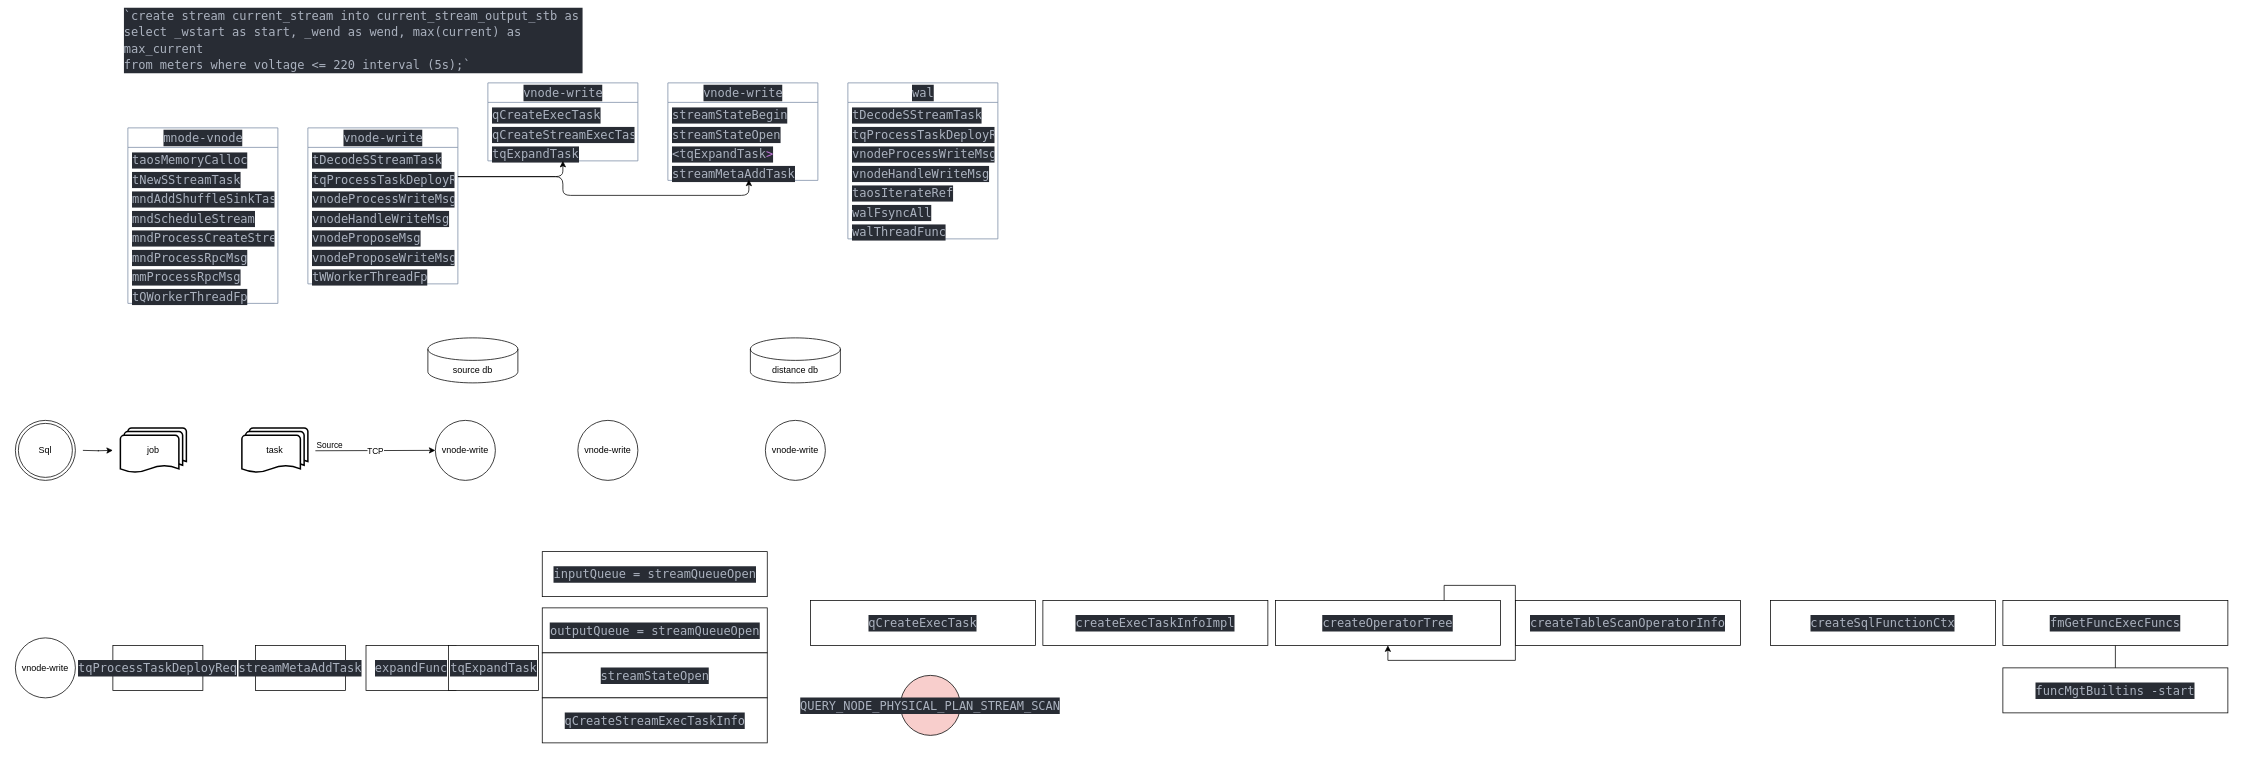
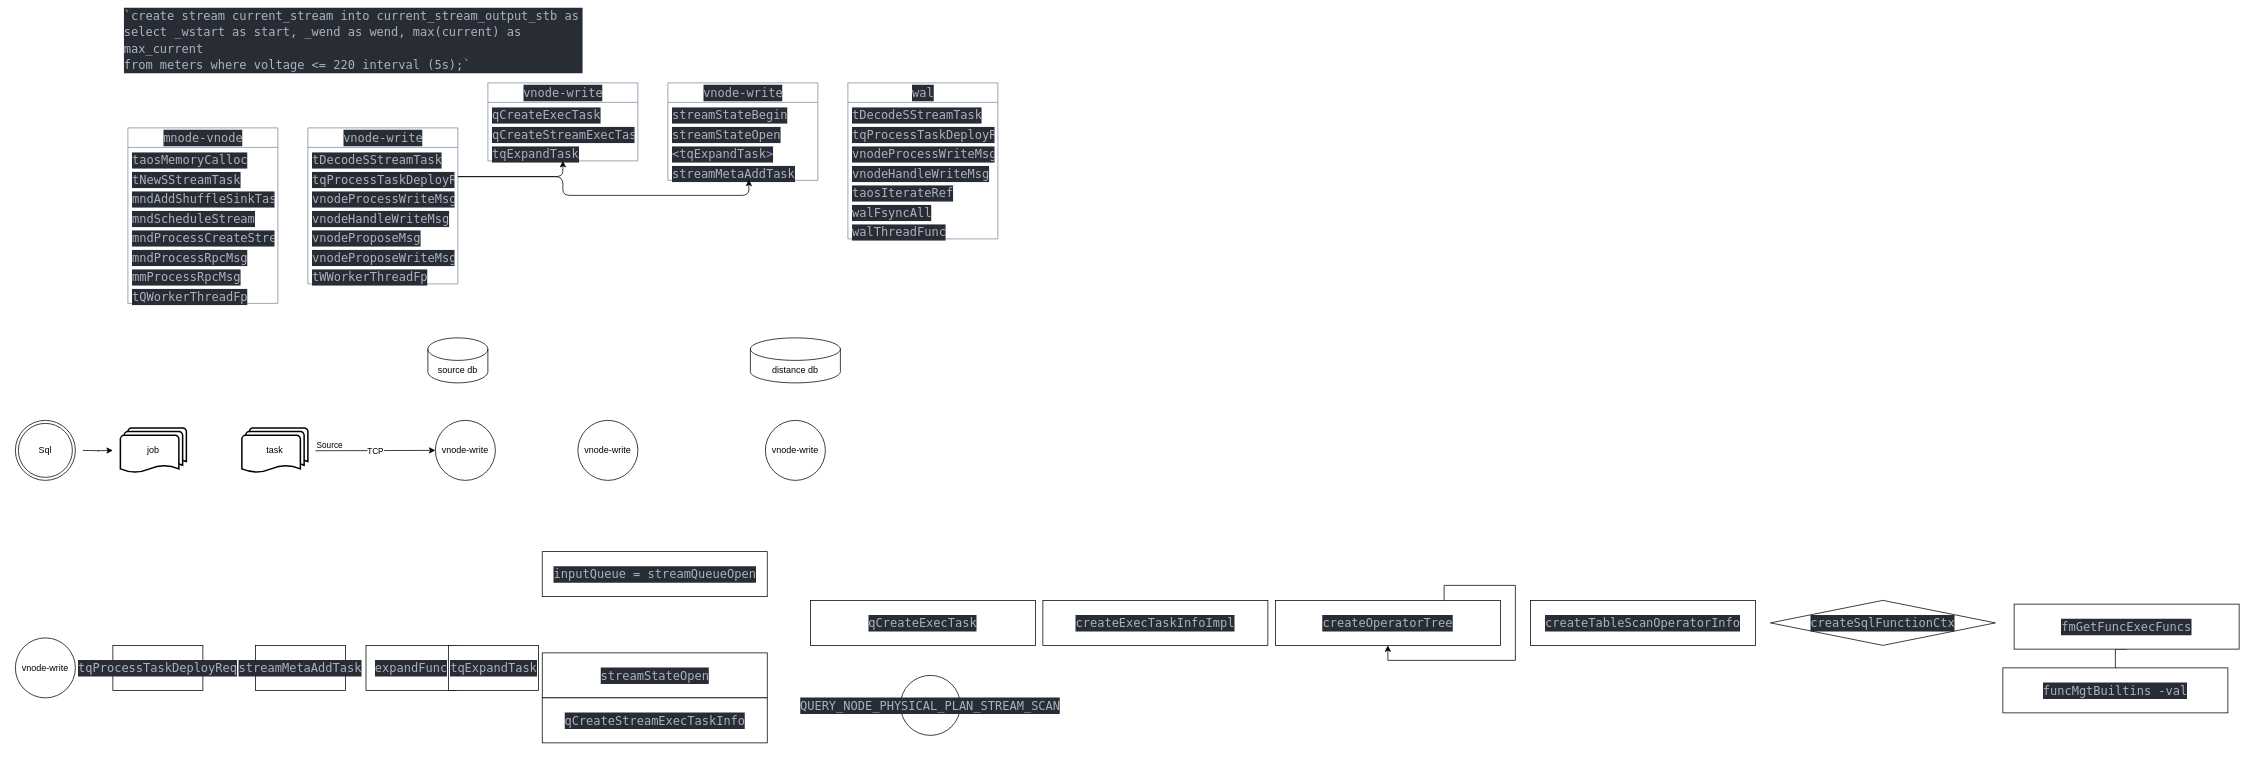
- <mxCell id="67" value="source db" style="shape=cylinder3;whiteSpace=wrap;html=1;boundedLbl=1;backgroundOutline=1;size=15;" vertex="1" parent="1"><mxGeometry x="570" y="450" width="120" height="60" as="geometry" /></mxCell>
+ <mxCell id="67" value="source db" style="shape=cylinder3;whiteSpace=wrap;html=1;boundedLbl=1;backgroundOutline=1;size=15;" vertex="1" parent="1"><mxGeometry x="570" y="450" width="80" height="60" as="geometry" /></mxCell>
- <mxCell id="53" value="&lt;div style=&quot;color: rgb(171, 178, 191); background-color: rgb(40, 44, 52); font-family: &amp;quot;Cascadia Code&amp;quot;, &amp;quot;Cascadia Code&amp;quot;, monospace, &amp;quot;Droid Sans Mono&amp;quot;, &amp;quot;monospace&amp;quot;, monospace; font-weight: normal; font-size: 16px; line-height: 22px;&quot;&gt;&lt;div&gt;createTableScanOperatorInfo&lt;/div&gt;&lt;/div&gt;" style="rounded=0;whiteSpace=wrap;html=1;" vertex="1" parent="1"><mxGeometry x="2020" y="800" width="300" height="60" as="geometry" /></mxCell>
+ <mxCell id="53" value="&lt;div style=&quot;color: rgb(171, 178, 191); background-color: rgb(40, 44, 52); font-family: &amp;quot;Cascadia Code&amp;quot;, &amp;quot;Cascadia Code&amp;quot;, monospace, &amp;quot;Droid Sans Mono&amp;quot;, &amp;quot;monospace&amp;quot;, monospace; font-weight: normal; font-size: 16px; line-height: 22px;&quot;&gt;&lt;div&gt;createTableScanOperatorInfo&lt;/div&gt;&lt;/div&gt;" style="rounded=0;whiteSpace=wrap;html=1;" vertex="1" parent="1"><mxGeometry x="2040" y="800" width="300" height="60" as="geometry" /></mxCell>
- <mxCell id="54" value="&lt;div style=&quot;color: rgb(171, 178, 191); background-color: rgb(40, 44, 52); font-family: &amp;quot;Cascadia Code&amp;quot;, &amp;quot;Cascadia Code&amp;quot;, monospace, &amp;quot;Droid Sans Mono&amp;quot;, &amp;quot;monospace&amp;quot;, monospace; font-weight: normal; font-size: 16px; line-height: 22px;&quot;&gt;&lt;div&gt;createSqlFunctionCtx&lt;/div&gt;&lt;/div&gt;" style="rounded=0;whiteSpace=wrap;html=1;" vertex="1" parent="1"><mxGeometry x="2360" y="800" width="300" height="60" as="geometry" /></mxCell>
+ <mxCell id="54" value="&lt;div style=&quot;color: rgb(171, 178, 191); background-color: rgb(40, 44, 52); font-family: &amp;quot;Cascadia Code&amp;quot;, &amp;quot;Cascadia Code&amp;quot;, monospace, &amp;quot;Droid Sans Mono&amp;quot;, &amp;quot;monospace&amp;quot;, monospace; font-weight: normal; font-size: 16px; line-height: 22px;&quot;&gt;&lt;div&gt;createSqlFunctionCtx&lt;/div&gt;&lt;/div&gt;" style="rhombus;whiteSpace=wrap;html=1;" vertex="1" parent="1"><mxGeometry x="2360" y="800" width="300" height="60" as="geometry" /></mxCell>
- <mxCell id="56" value="&lt;div style=&quot;color: rgb(171, 178, 191); background-color: rgb(40, 44, 52); font-family: &amp;quot;Cascadia Code&amp;quot;, &amp;quot;Cascadia Code&amp;quot;, monospace, &amp;quot;Droid Sans Mono&amp;quot;, &amp;quot;monospace&amp;quot;, monospace; font-weight: normal; font-size: 16px; line-height: 22px;&quot;&gt;&lt;div&gt;fmGetFuncExecFuncs&lt;/div&gt;&lt;/div&gt;" style="rounded=0;whiteSpace=wrap;html=1;" vertex="1" parent="1"><mxGeometry x="2670" y="800" width="300" height="60" as="geometry" /></mxCell>
+ <mxCell id="56" value="&lt;div style=&quot;color: rgb(171, 178, 191); background-color: rgb(40, 44, 52); font-family: &amp;quot;Cascadia Code&amp;quot;, &amp;quot;Cascadia Code&amp;quot;, monospace, &amp;quot;Droid Sans Mono&amp;quot;, &amp;quot;monospace&amp;quot;, monospace; font-weight: normal; font-size: 16px; line-height: 22px;&quot;&gt;&lt;div&gt;fmGetFuncExecFuncs&lt;/div&gt;&lt;/div&gt;" style="rounded=0;whiteSpace=wrap;html=1;" vertex="1" parent="1"><mxGeometry x="2685" y="805" width="300" height="60" as="geometry" /></mxCell>
- <mxCell id="45" value="&lt;div style=&quot;color: rgb(171, 178, 191); background-color: rgb(40, 44, 52); font-family: &amp;quot;Cascadia Code&amp;quot;, &amp;quot;Cascadia Code&amp;quot;, monospace, &amp;quot;Droid Sans Mono&amp;quot;, &amp;quot;monospace&amp;quot;, monospace; font-weight: normal; font-size: 16px; line-height: 22px;&quot;&gt;&lt;div&gt;&lt;div style=&quot;color: rgb(171, 178, 191); background-color: rgb(40, 44, 52); font-family: &amp;quot;Cascadia Code&amp;quot;, &amp;quot;Cascadia Code&amp;quot;, monospace, &amp;quot;Droid Sans Mono&amp;quot;, &amp;quot;monospace&amp;quot;, monospace; font-weight: normal; font-size: 16px; line-height: 22px;&quot;&gt;&lt;div&gt;outputQueue = streamQueueOpen&lt;/div&gt;&lt;/div&gt;&lt;/div&gt;&lt;/div&gt;" style="rounded=0;whiteSpace=wrap;html=1;" parent="1" vertex="1"><mxGeometry x="722.5" y="810" width="300" height="60" as="geometry" /></mxCell>
- <mxCell id="57" value="&lt;div style=&quot;color: rgb(171, 178, 191); background-color: rgb(40, 44, 52); font-family: &amp;quot;Cascadia Code&amp;quot;, &amp;quot;Cascadia Code&amp;quot;, monospace, &amp;quot;Droid Sans Mono&amp;quot;, &amp;quot;monospace&amp;quot;, monospace; font-weight: normal; font-size: 16px; line-height: 22px;&quot;&gt;&lt;div&gt;funcMgtBuiltins -start&lt;br&gt;&lt;/div&gt;&lt;/div&gt;" style="rounded=0;whiteSpace=wrap;html=1;" vertex="1" parent="1"><mxGeometry x="2670" y="890" width="300" height="60" as="geometry" /></mxCell>
+ <mxCell id="57" value="&lt;div style=&quot;color: rgb(171, 178, 191); background-color: rgb(40, 44, 52); font-family: &amp;quot;Cascadia Code&amp;quot;, &amp;quot;Cascadia Code&amp;quot;, monospace, &amp;quot;Droid Sans Mono&amp;quot;, &amp;quot;monospace&amp;quot;, monospace; font-weight: normal; font-size: 16px; line-height: 22px;&quot;&gt;&lt;div&gt;funcMgtBuiltins -val&lt;br&gt;&lt;/div&gt;&lt;/div&gt;" style="rounded=0;whiteSpace=wrap;html=1;" vertex="1" parent="1"><mxGeometry x="2670" y="890" width="300" height="60" as="geometry" /></mxCell>
- <mxCell id="38" value="&lt;div style=&quot;color: rgb(171, 178, 191); background-color: rgb(40, 44, 52); font-family: &amp;quot;Cascadia Code&amp;quot;, &amp;quot;Cascadia Code&amp;quot;, monospace, &amp;quot;Droid Sans Mono&amp;quot;, &amp;quot;monospace&amp;quot;, monospace; font-weight: normal; font-size: 16px; line-height: 22px;&quot;&gt;&lt;div&gt;QUERY_NODE_PHYSICAL_PLAN_STREAM_SCAN&lt;/div&gt;&lt;/div&gt;" style="ellipse;whiteSpace=wrap;html=1;aspect=fixed;fillColor=#f8cecc;" parent="1" vertex="1"><mxGeometry x="1200" y="900" width="80" height="80" as="geometry" /></mxCell>
+ <mxCell id="38" value="&lt;div style=&quot;color: rgb(171, 178, 191); background-color: rgb(40, 44, 52); font-family: &amp;quot;Cascadia Code&amp;quot;, &amp;quot;Cascadia Code&amp;quot;, monospace, &amp;quot;Droid Sans Mono&amp;quot;, &amp;quot;monospace&amp;quot;, monospace; font-weight: normal; font-size: 16px; line-height: 22px;&quot;&gt;&lt;div&gt;QUERY_NODE_PHYSICAL_PLAN_STREAM_SCAN&lt;/div&gt;&lt;/div&gt;" style="ellipse;whiteSpace=wrap;html=1;aspect=fixed;" parent="1" vertex="1"><mxGeometry x="1200" y="900" width="80" height="80" as="geometry" /></mxCell>
